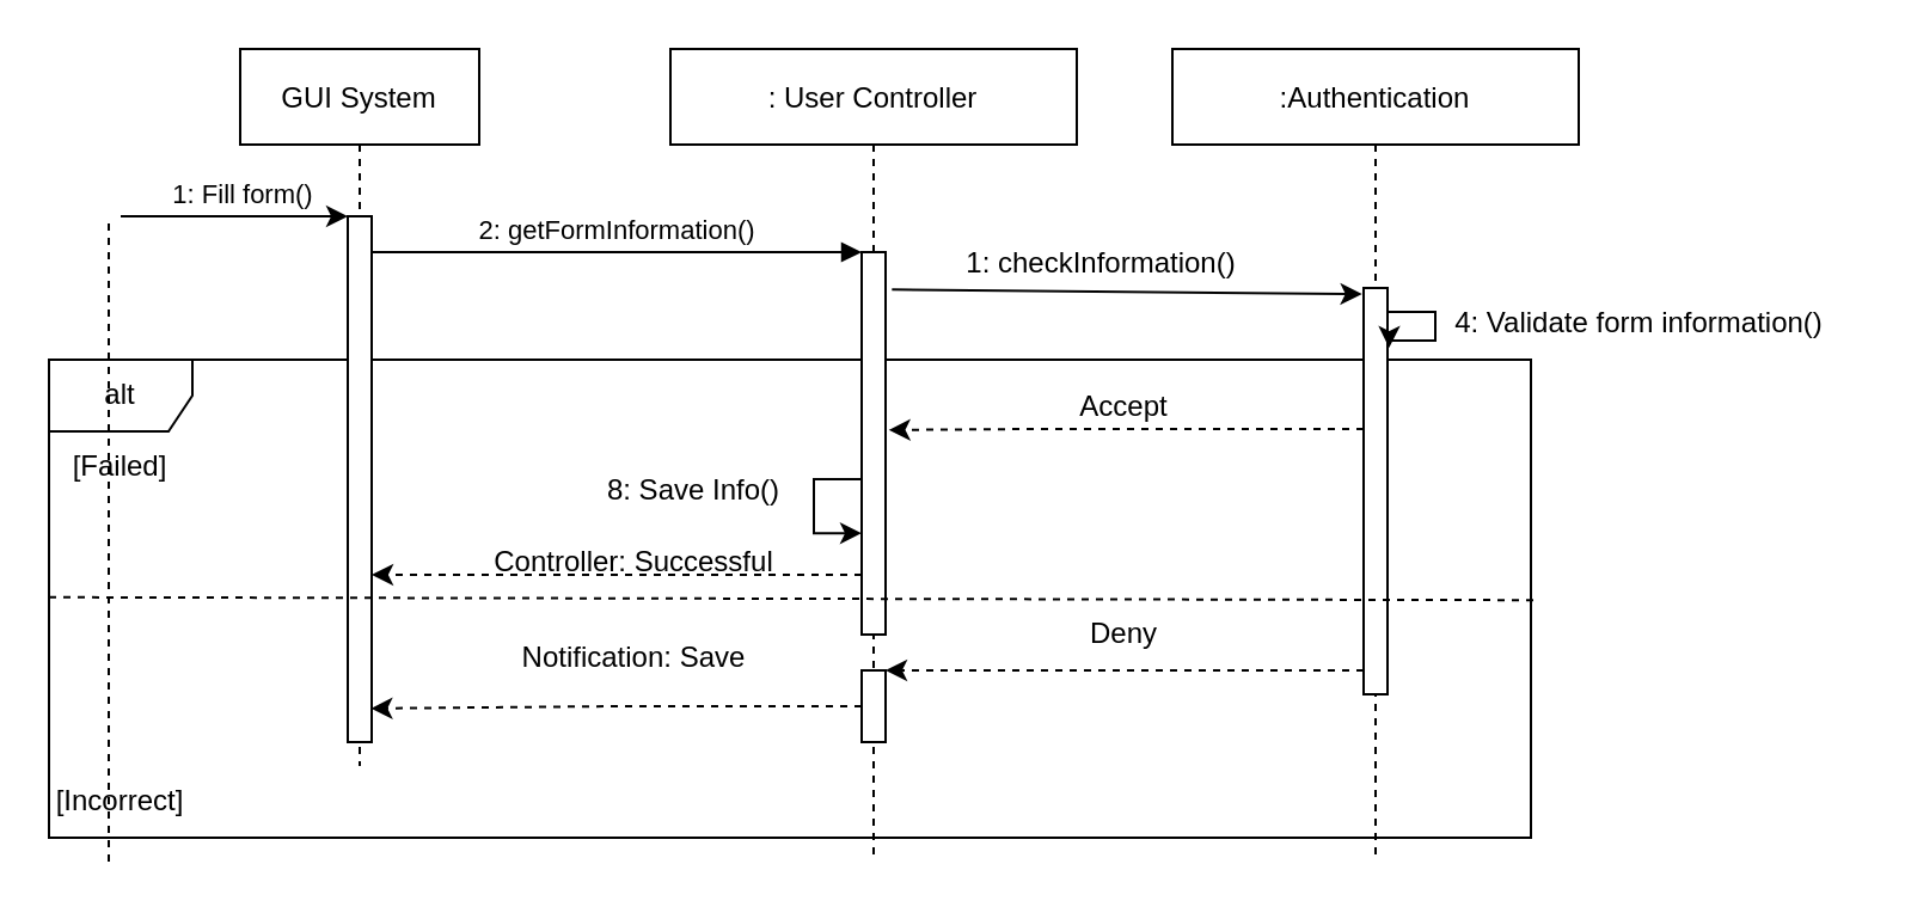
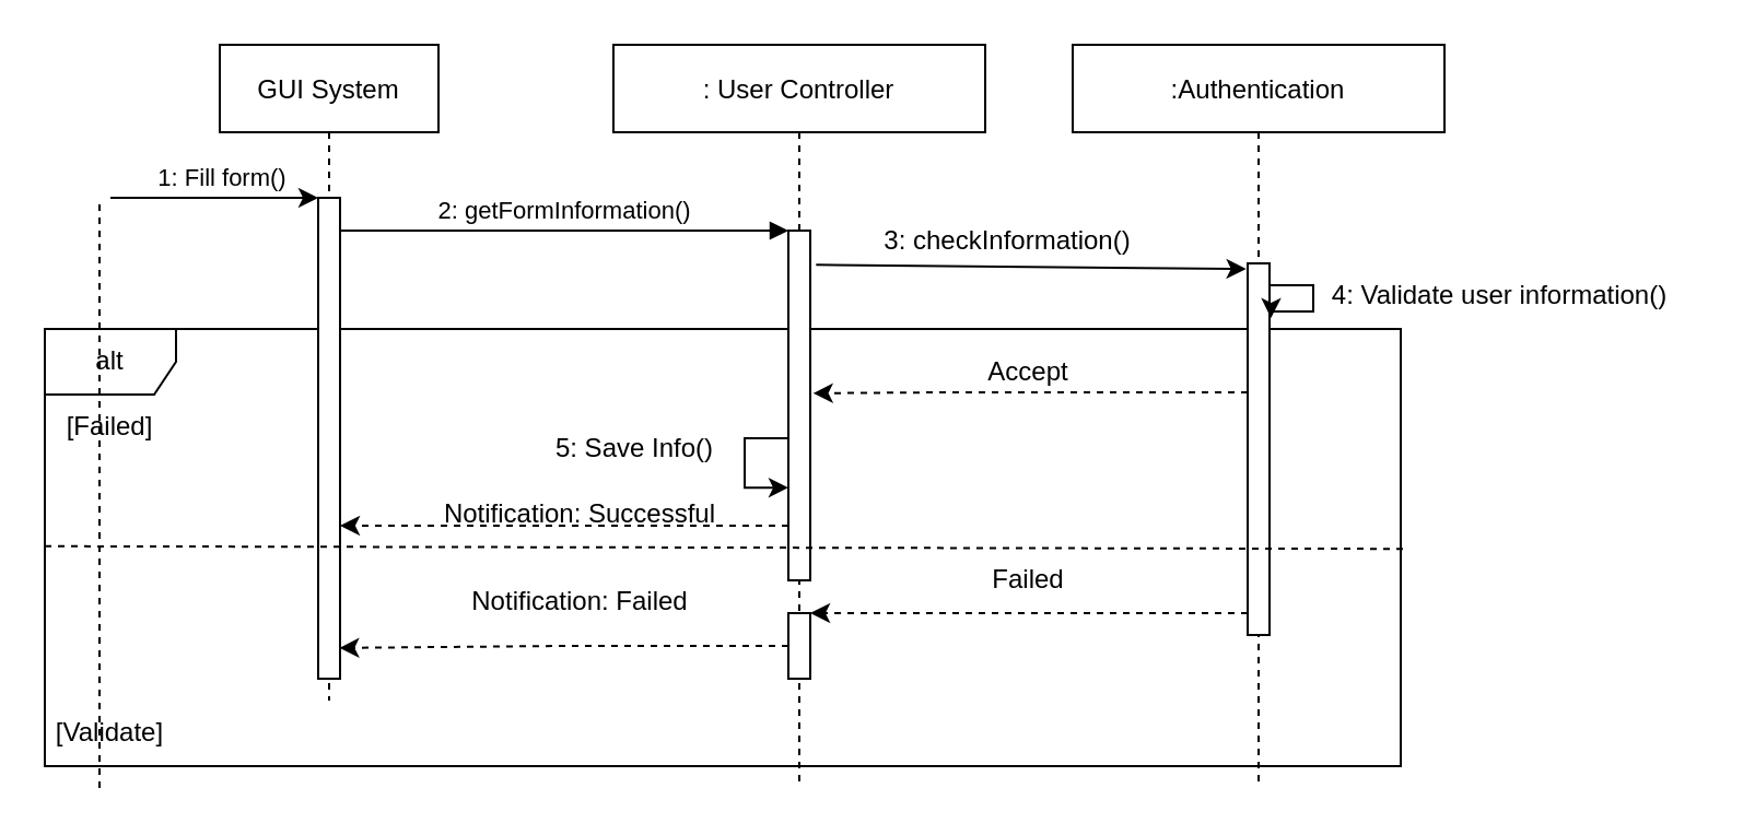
- <mxCell id="17" value="1: checkInformation()" style="text;html=1;align=center;verticalAlign=middle;resizable=0;points=[];autosize=1;strokeColor=none;fillColor=none;" vertex="1" parent="1"><mxGeometry x="390" y="95" width="140" height="30" as="geometry" /></mxCell>
+ <mxCell id="17" value="3: checkInformation()" style="text;html=1;align=center;verticalAlign=middle;resizable=0;points=[];autosize=1;strokeColor=none;fillColor=none;" vertex="1" parent="1"><mxGeometry x="390" y="95" width="140" height="30" as="geometry" /></mxCell>
- <mxCell id="19" value="4: Validate form information()" style="text;html=1;align=center;verticalAlign=middle;resizable=0;points=[];autosize=1;strokeColor=none;fillColor=none;" vertex="1" parent="1"><mxGeometry x="595" y="120" width="180" height="30" as="geometry" /></mxCell>
+ <mxCell id="19" value="4: Validate user information()" style="text;html=1;align=center;verticalAlign=middle;resizable=0;points=[];autosize=1;strokeColor=none;fillColor=none;" vertex="1" parent="1"><mxGeometry x="595" y="120" width="180" height="30" as="geometry" /></mxCell>
- <mxCell id="30" value="8: Save Info()" style="text;html=1;strokeColor=none;fillColor=none;align=center;verticalAlign=middle;whiteSpace=wrap;rounded=0;" vertex="1" parent="1"><mxGeometry x="250" y="190" width="80" height="30" as="geometry" /></mxCell>
+ <mxCell id="30" value="5: Save Info()" style="text;html=1;strokeColor=none;fillColor=none;align=center;verticalAlign=middle;whiteSpace=wrap;rounded=0;" vertex="1" parent="1"><mxGeometry x="250" y="190" width="80" height="30" as="geometry" /></mxCell>
- <mxCell id="29" value="Controller: Successful" style="text;html=1;strokeColor=none;fillColor=none;align=center;verticalAlign=middle;whiteSpace=wrap;rounded=0;" vertex="1" parent="1"><mxGeometry x="200" y="220" width="130" height="30" as="geometry" /></mxCell>
+ <mxCell id="29" value="Notification: Successful" style="text;html=1;strokeColor=none;fillColor=none;align=center;verticalAlign=middle;whiteSpace=wrap;rounded=0;" vertex="1" parent="1"><mxGeometry x="200" y="220" width="130" height="30" as="geometry" /></mxCell>
- <mxCell id="27" value="Deny" style="text;html=1;strokeColor=none;fillColor=none;align=center;verticalAlign=middle;whiteSpace=wrap;rounded=0;" vertex="1" parent="1"><mxGeometry x="440" y="250" width="60" height="30" as="geometry" /></mxCell>
+ <mxCell id="27" value="Failed" style="text;html=1;strokeColor=none;fillColor=none;align=center;verticalAlign=middle;whiteSpace=wrap;rounded=0;" vertex="1" parent="1"><mxGeometry x="440" y="250" width="60" height="30" as="geometry" /></mxCell>
- <mxCell id="25" value="Notification: Save" style="text;html=1;strokeColor=none;fillColor=none;align=center;verticalAlign=middle;whiteSpace=wrap;rounded=0;" vertex="1" parent="1"><mxGeometry x="200" y="260" width="130" height="30" as="geometry" /></mxCell>
+ <mxCell id="25" value="Notification: Failed" style="text;html=1;strokeColor=none;fillColor=none;align=center;verticalAlign=middle;whiteSpace=wrap;rounded=0;" vertex="1" parent="1"><mxGeometry x="200" y="260" width="130" height="30" as="geometry" /></mxCell>
- <mxCell id="23" value="[Incorrect]" style="text;html=1;strokeColor=none;fillColor=none;align=center;verticalAlign=middle;whiteSpace=wrap;rounded=0;" vertex="1" parent="1"><mxGeometry x="20" y="320" width="60" height="30" as="geometry" /></mxCell>
+ <mxCell id="23" value="[Validate]" style="text;html=1;strokeColor=none;fillColor=none;align=center;verticalAlign=middle;whiteSpace=wrap;rounded=0;" vertex="1" parent="1"><mxGeometry x="20" y="320" width="60" height="30" as="geometry" /></mxCell>
